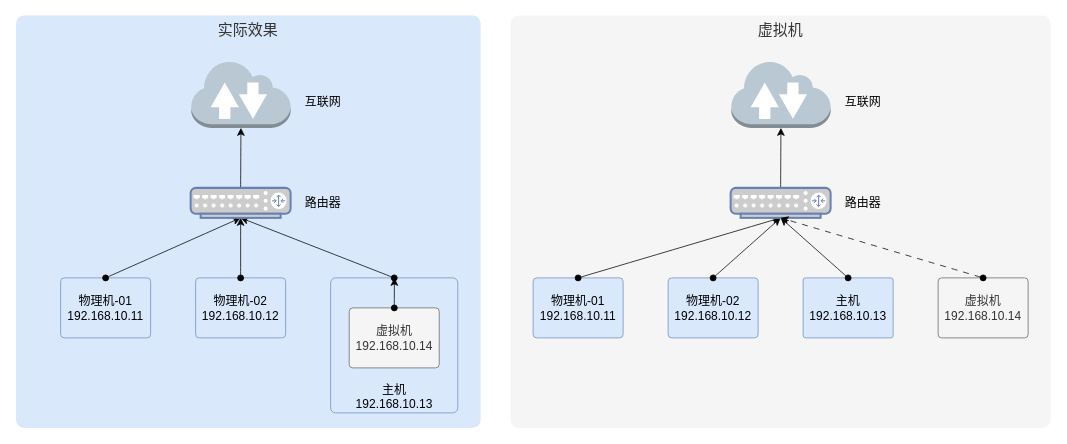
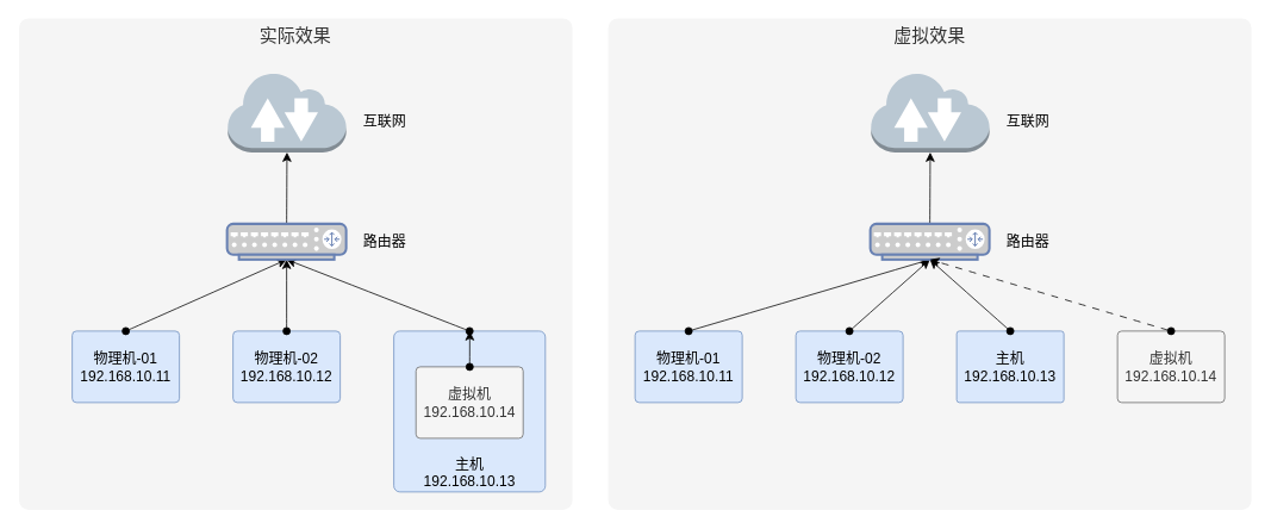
- <mxCell id="2" value="虚拟机" style="rounded=1;whiteSpace=wrap;html=1;fontSize=20;arcSize=2;verticalAlign=top;fillColor=#f5f5f5;fontColor=#333333;strokeColor=none;" vertex="1" parent="1"><mxGeometry x="680" y="20" width="720" height="550" as="geometry" /></mxCell>
+ <mxCell id="2" value="虚拟效果" style="rounded=1;whiteSpace=wrap;html=1;fontSize=20;arcSize=2;verticalAlign=top;fillColor=#f5f5f5;fontColor=#333333;strokeColor=none;" vertex="1" parent="1"><mxGeometry x="680" y="20" width="720" height="550" as="geometry" /></mxCell>
- <mxCell id="3" value="实际效果" style="rounded=1;whiteSpace=wrap;html=1;fontSize=20;arcSize=2;verticalAlign=top;fillColor=#dae8fc;fontColor=#333333;strokeColor=none;" vertex="1" parent="1"><mxGeometry x="20.42" y="20" width="619.58" height="550" as="geometry" /></mxCell>
+ <mxCell id="3" value="实际效果" style="rounded=1;whiteSpace=wrap;html=1;fontSize=20;arcSize=2;verticalAlign=top;fillColor=#f5f5f5;fontColor=#333333;strokeColor=none;" vertex="1" parent="1"><mxGeometry x="20.42" y="20" width="619.58" height="550" as="geometry" /></mxCell>
